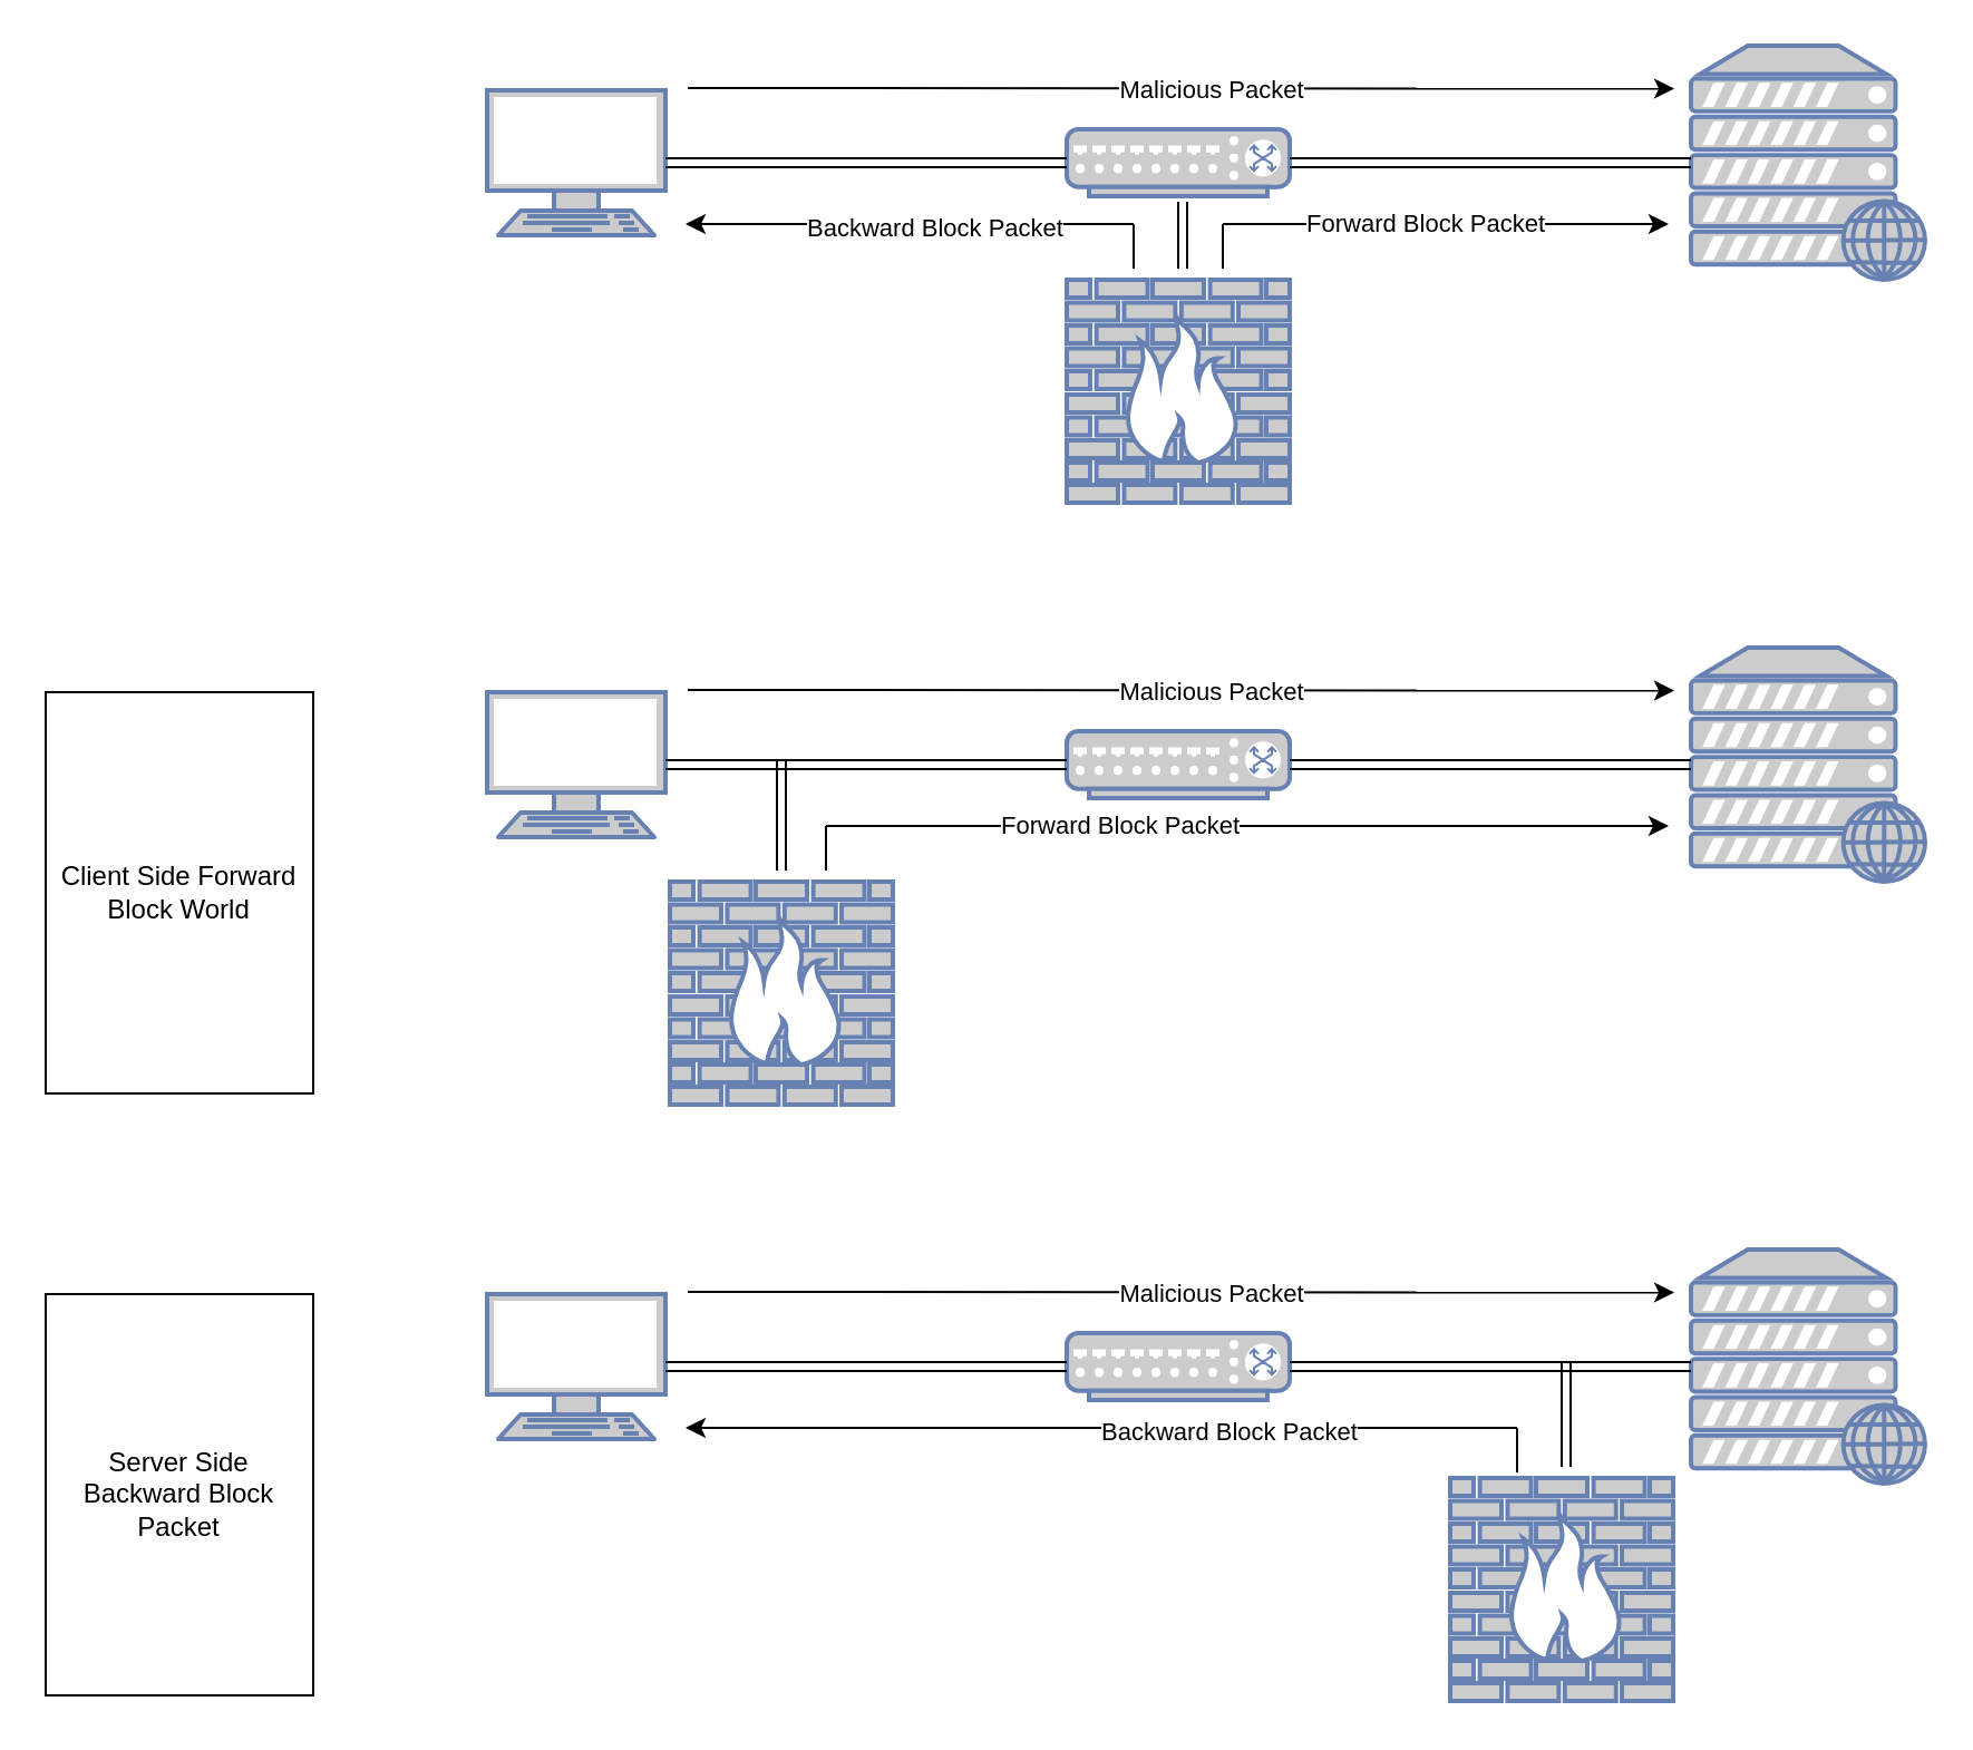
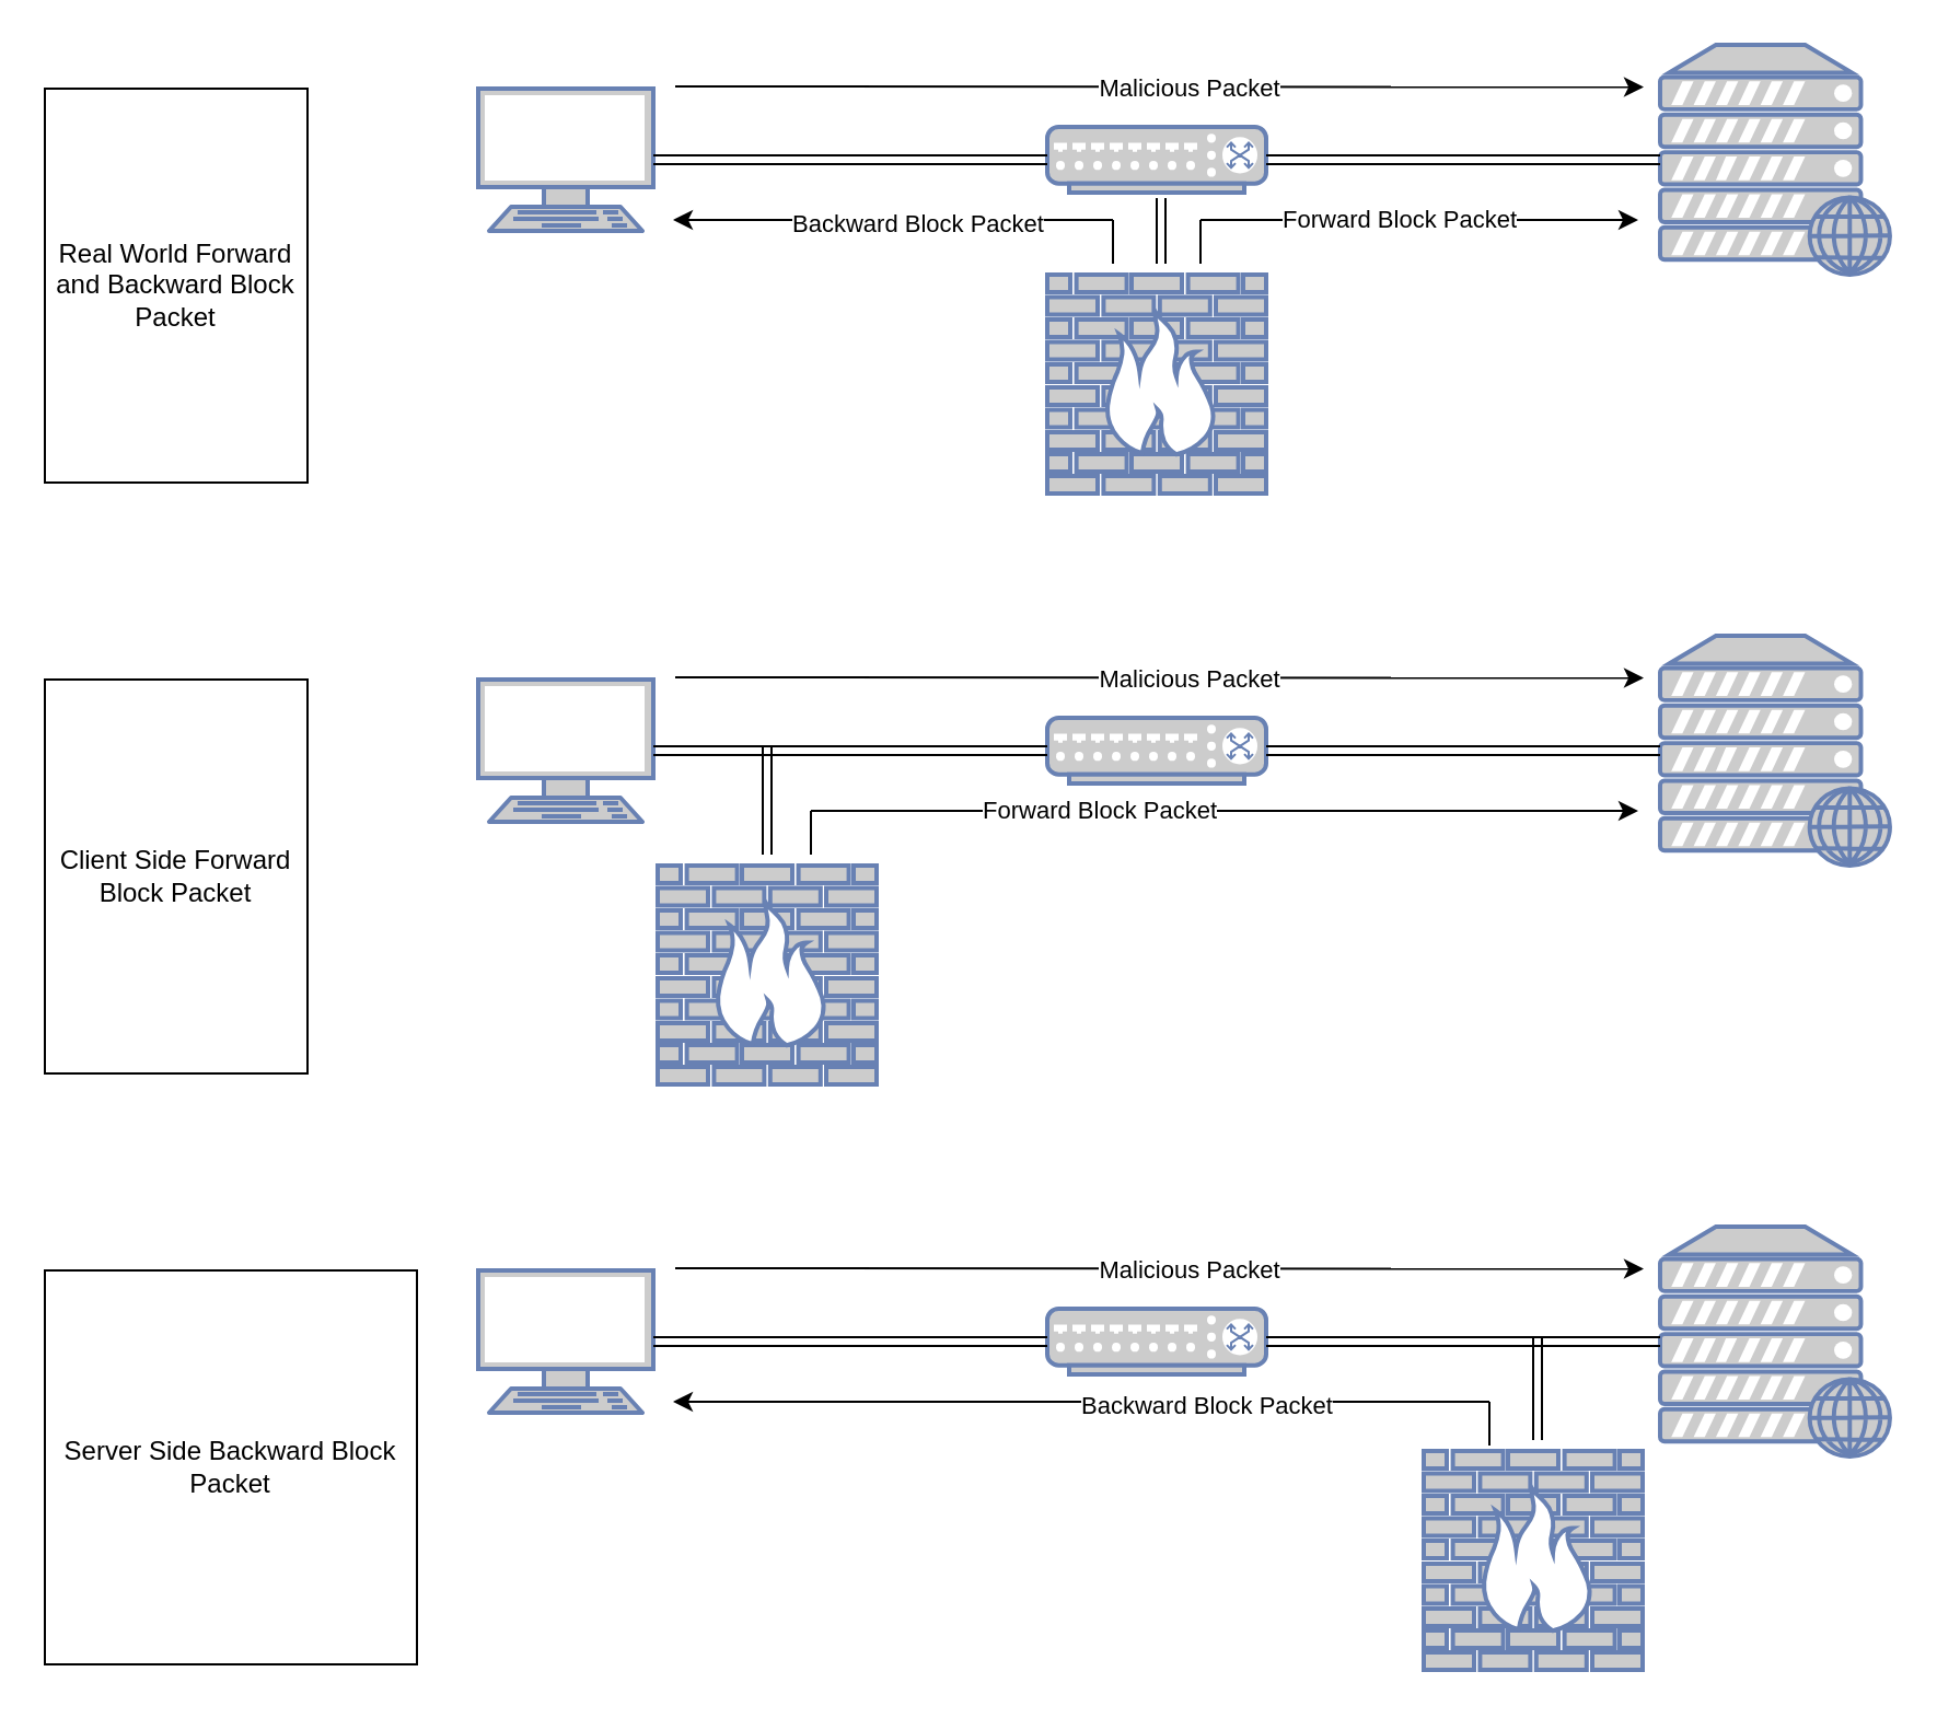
+ <mxCell id="41" value="Real World Forward and Backward Block Packet" style="rounded=0;whiteSpace=wrap;html=1;" parent="1" vertex="1"><mxGeometry x="20" y="40" width="120" height="180" as="geometry" /></mxCell>
- <mxCell id="42" value="Client Side Forward Block World" style="rounded=0;whiteSpace=wrap;html=1;" parent="1" vertex="1"><mxGeometry x="20" y="310" width="120" height="180" as="geometry" /></mxCell>
+ <mxCell id="42" value="Client Side Forward Block Packet" style="rounded=0;whiteSpace=wrap;html=1;" parent="1" vertex="1"><mxGeometry x="20" y="310" width="120" height="180" as="geometry" /></mxCell>
- <mxCell id="43" value="Server Side Backward Block Packet" style="rounded=0;whiteSpace=wrap;html=1;" parent="1" vertex="1"><mxGeometry x="20" y="580" width="120" height="180" as="geometry" /></mxCell>
+ <mxCell id="43" value="Server Side Backward Block Packet" style="rounded=0;whiteSpace=wrap;html=1;" parent="1" vertex="1"><mxGeometry x="20" y="580" width="170" height="180" as="geometry" /></mxCell>
